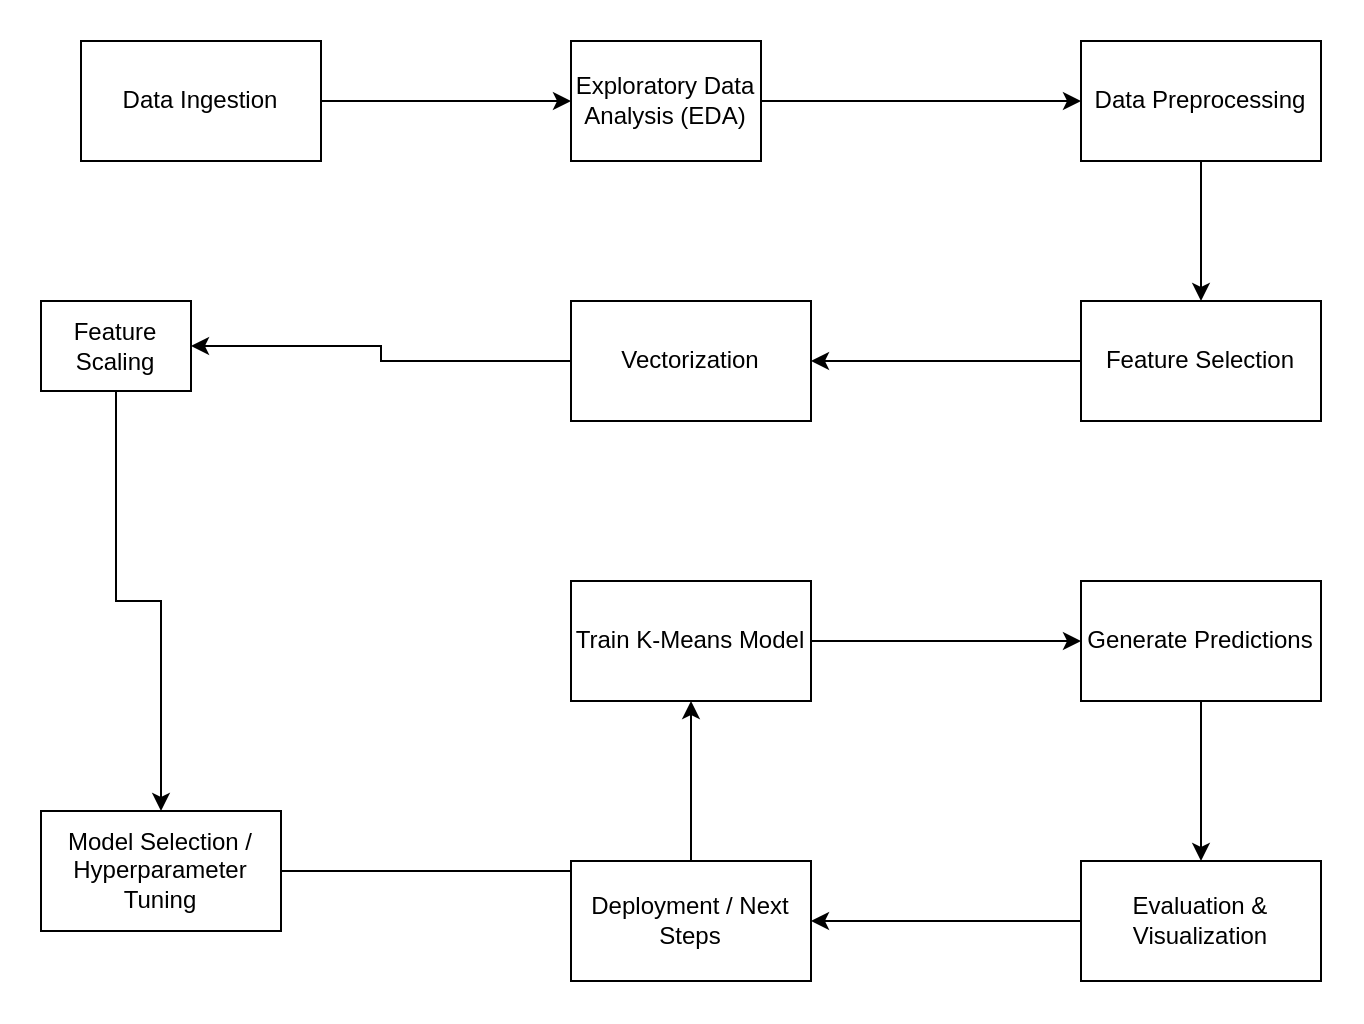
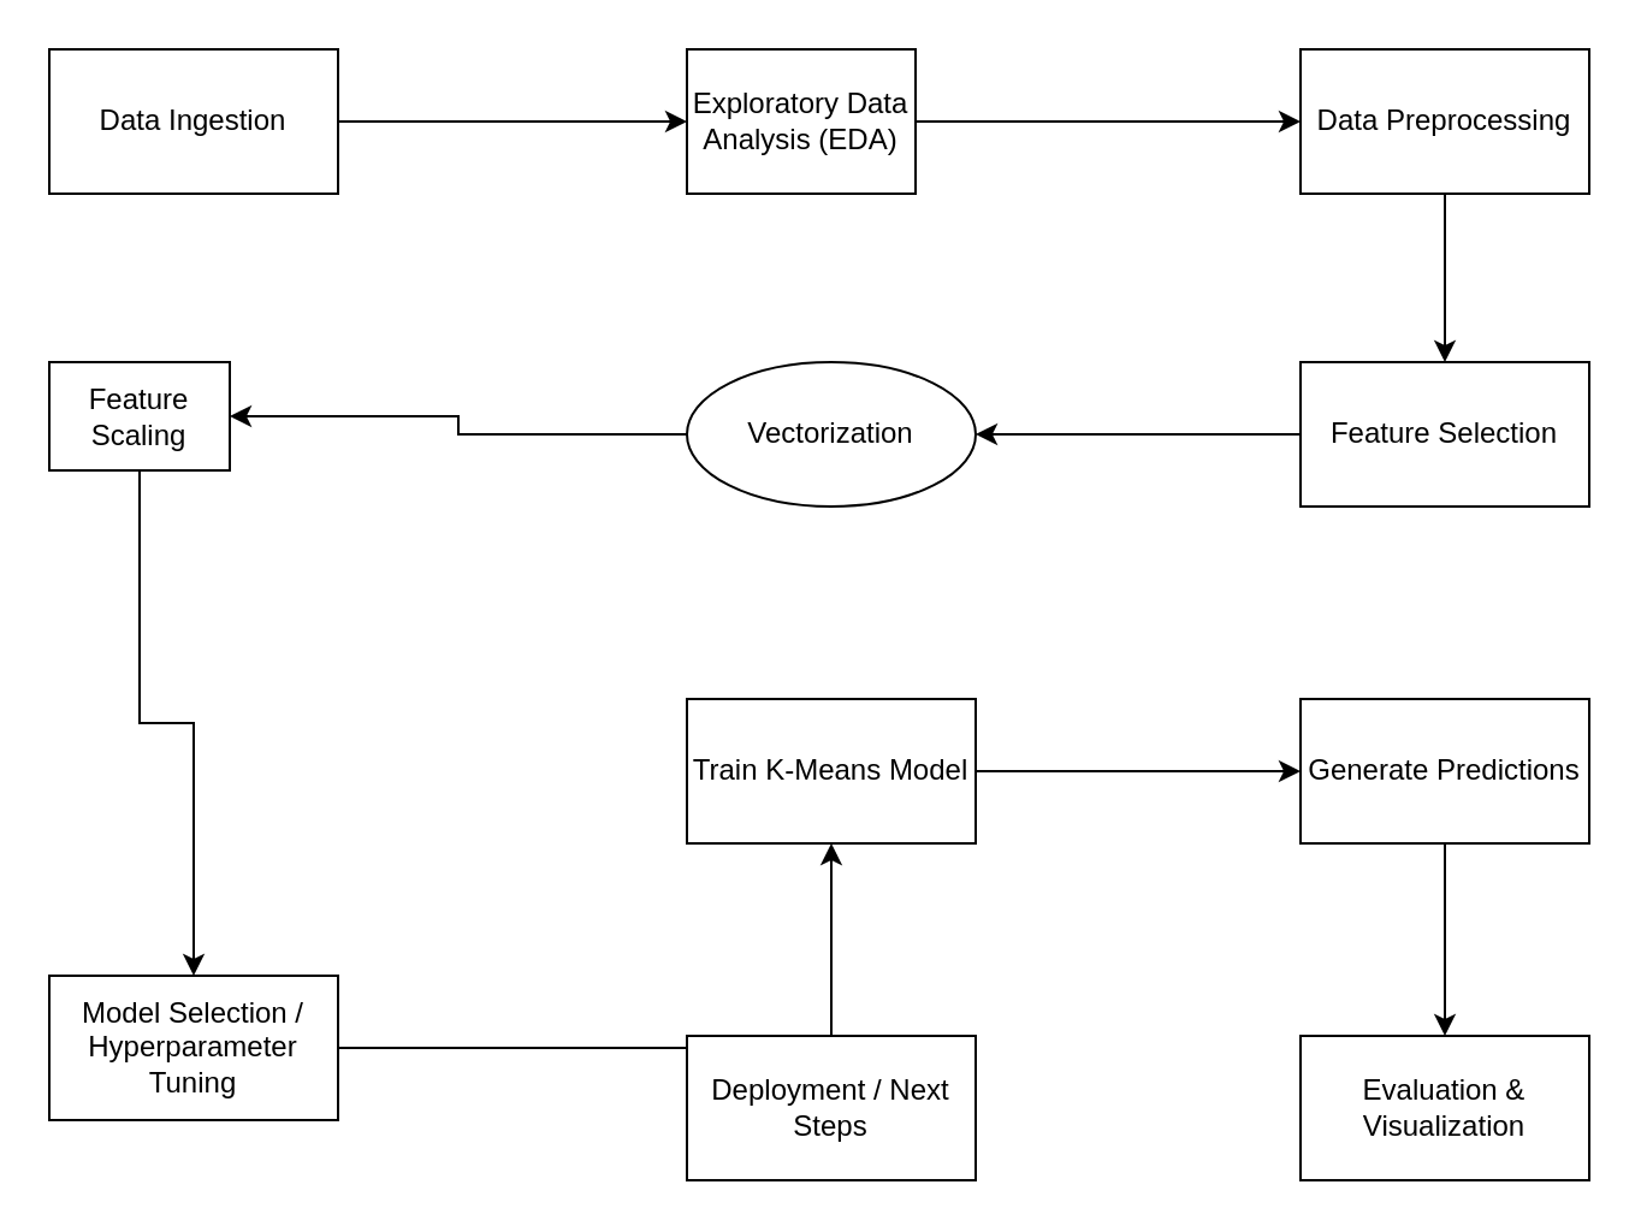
- <mxCell id="3" value="Data Ingestion" style="rounded=0;whiteSpace=wrap;html=1;" vertex="1" parent="1"><mxGeometry x="40" y="20" width="120" height="60" as="geometry" /></mxCell>
+ <mxCell id="3" value="Data Ingestion" style="rounded=0;whiteSpace=wrap;html=1;" vertex="1" parent="1"><mxGeometry x="20" y="20" width="120" height="60" as="geometry" /></mxCell>
- <mxCell id="11" value="Vectorization" style="whiteSpace=wrap;html=1;rounded=0;" vertex="1" parent="1"><mxGeometry x="285" y="150" width="120" height="60" as="geometry" /></mxCell>
+ <mxCell id="11" value="Vectorization" style="ellipse;whiteSpace=wrap;html=1;" vertex="1" parent="1"><mxGeometry x="285" y="150" width="120" height="60" as="geometry" /></mxCell>
- <mxCell id="20" value="" style="edgeStyle=orthogonalEdgeStyle;rounded=0;orthogonalLoop=1;jettySize=auto;html=1;" edge="1" parent="1" source="21" target="22"><mxGeometry relative="1" as="geometry" /></mxCell>
